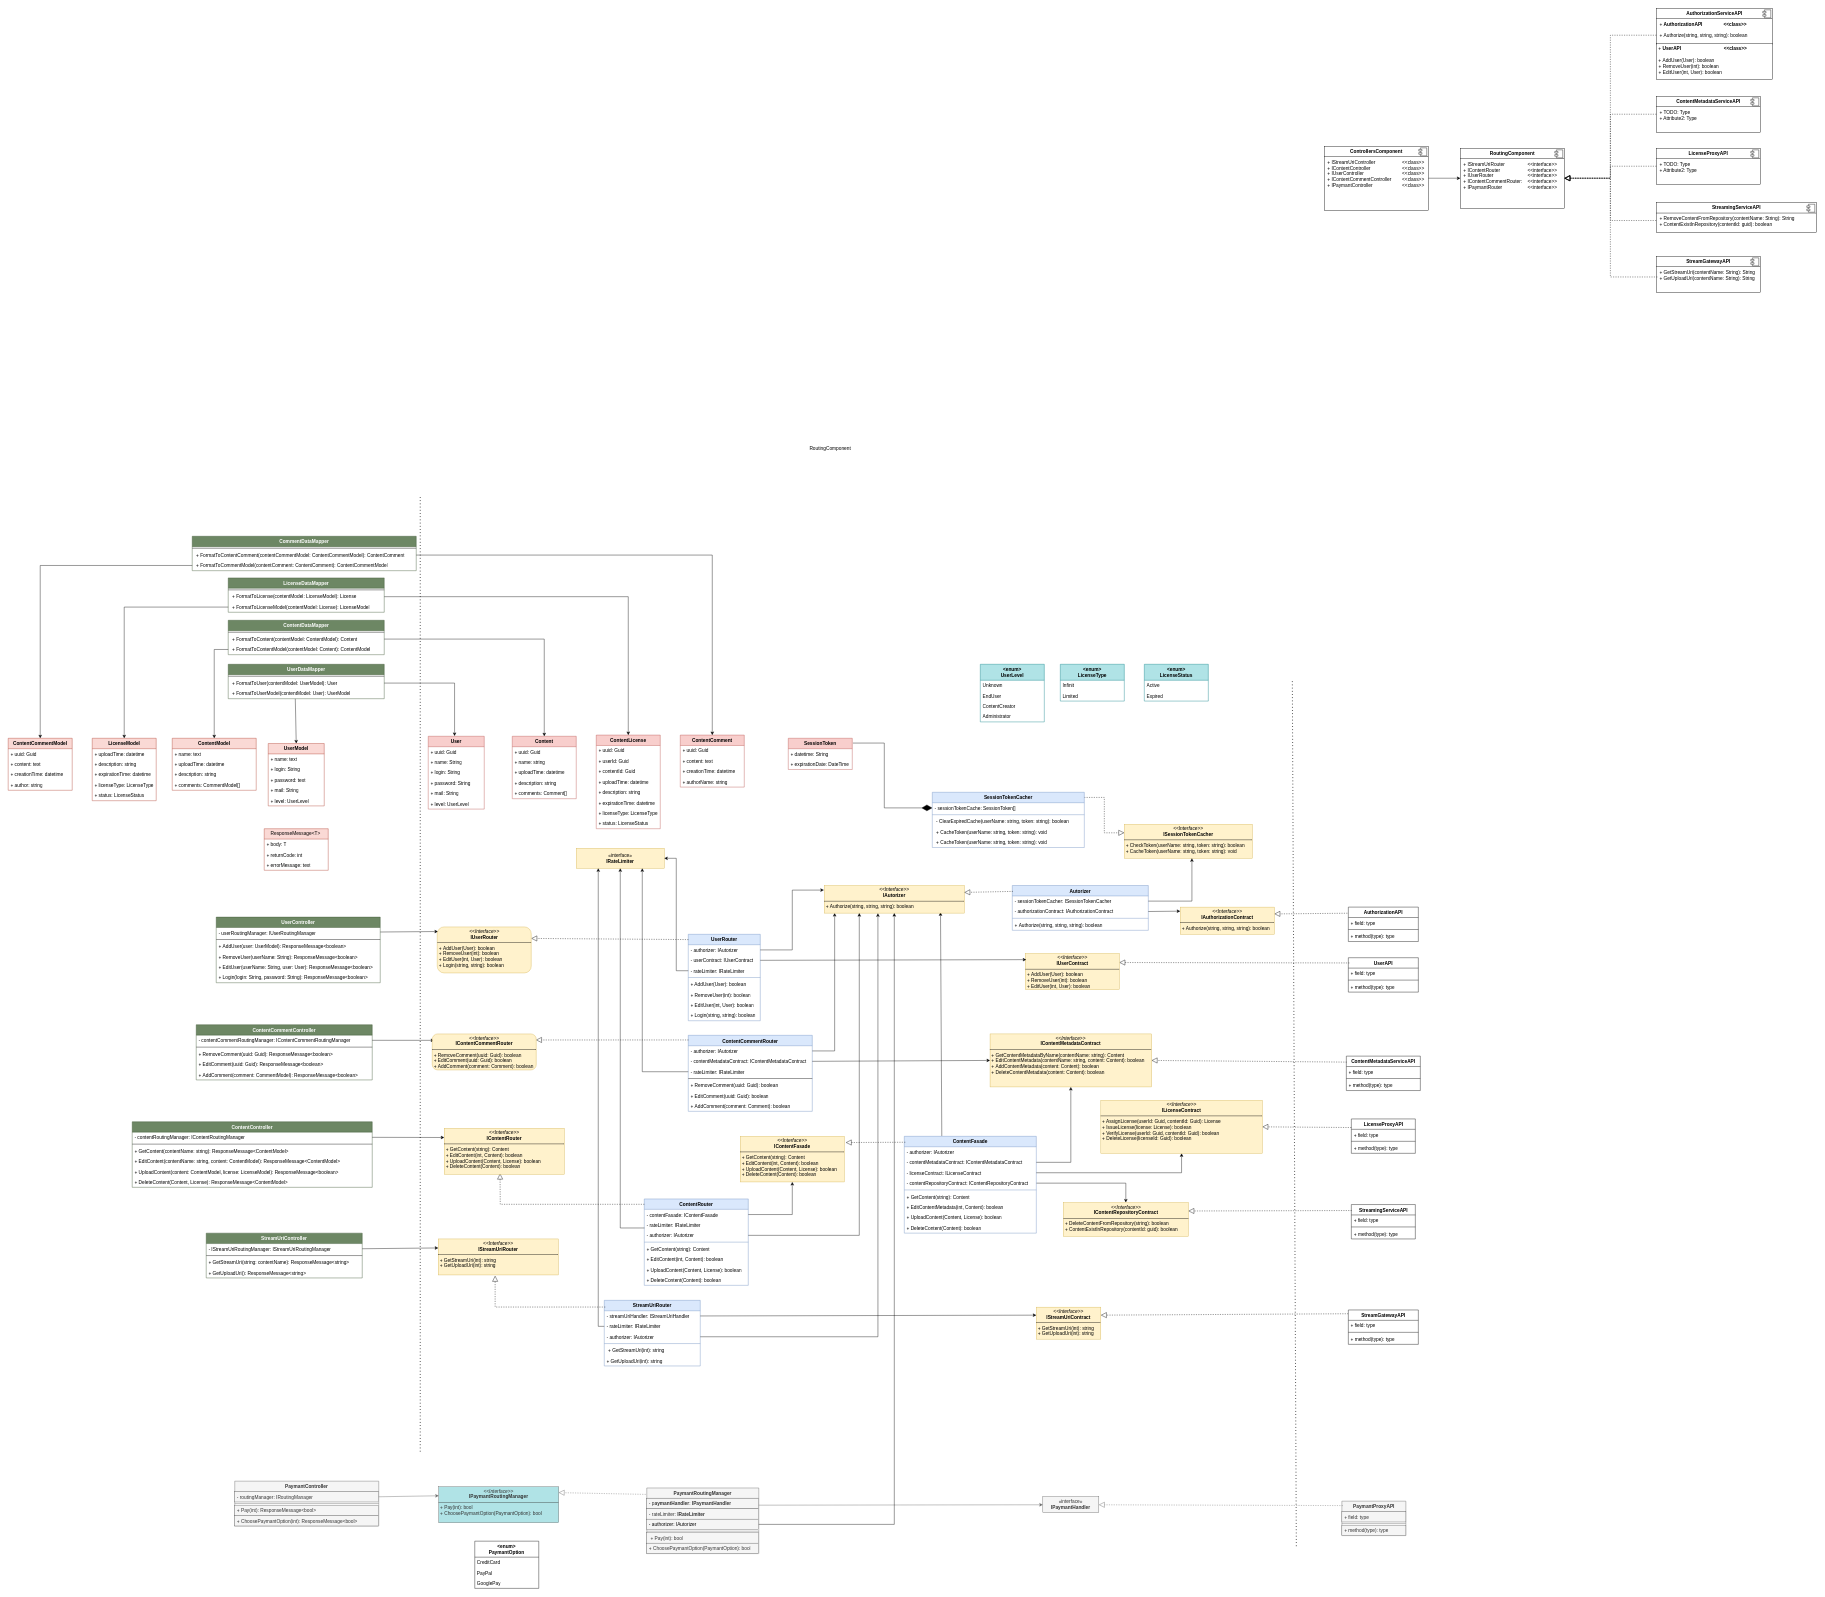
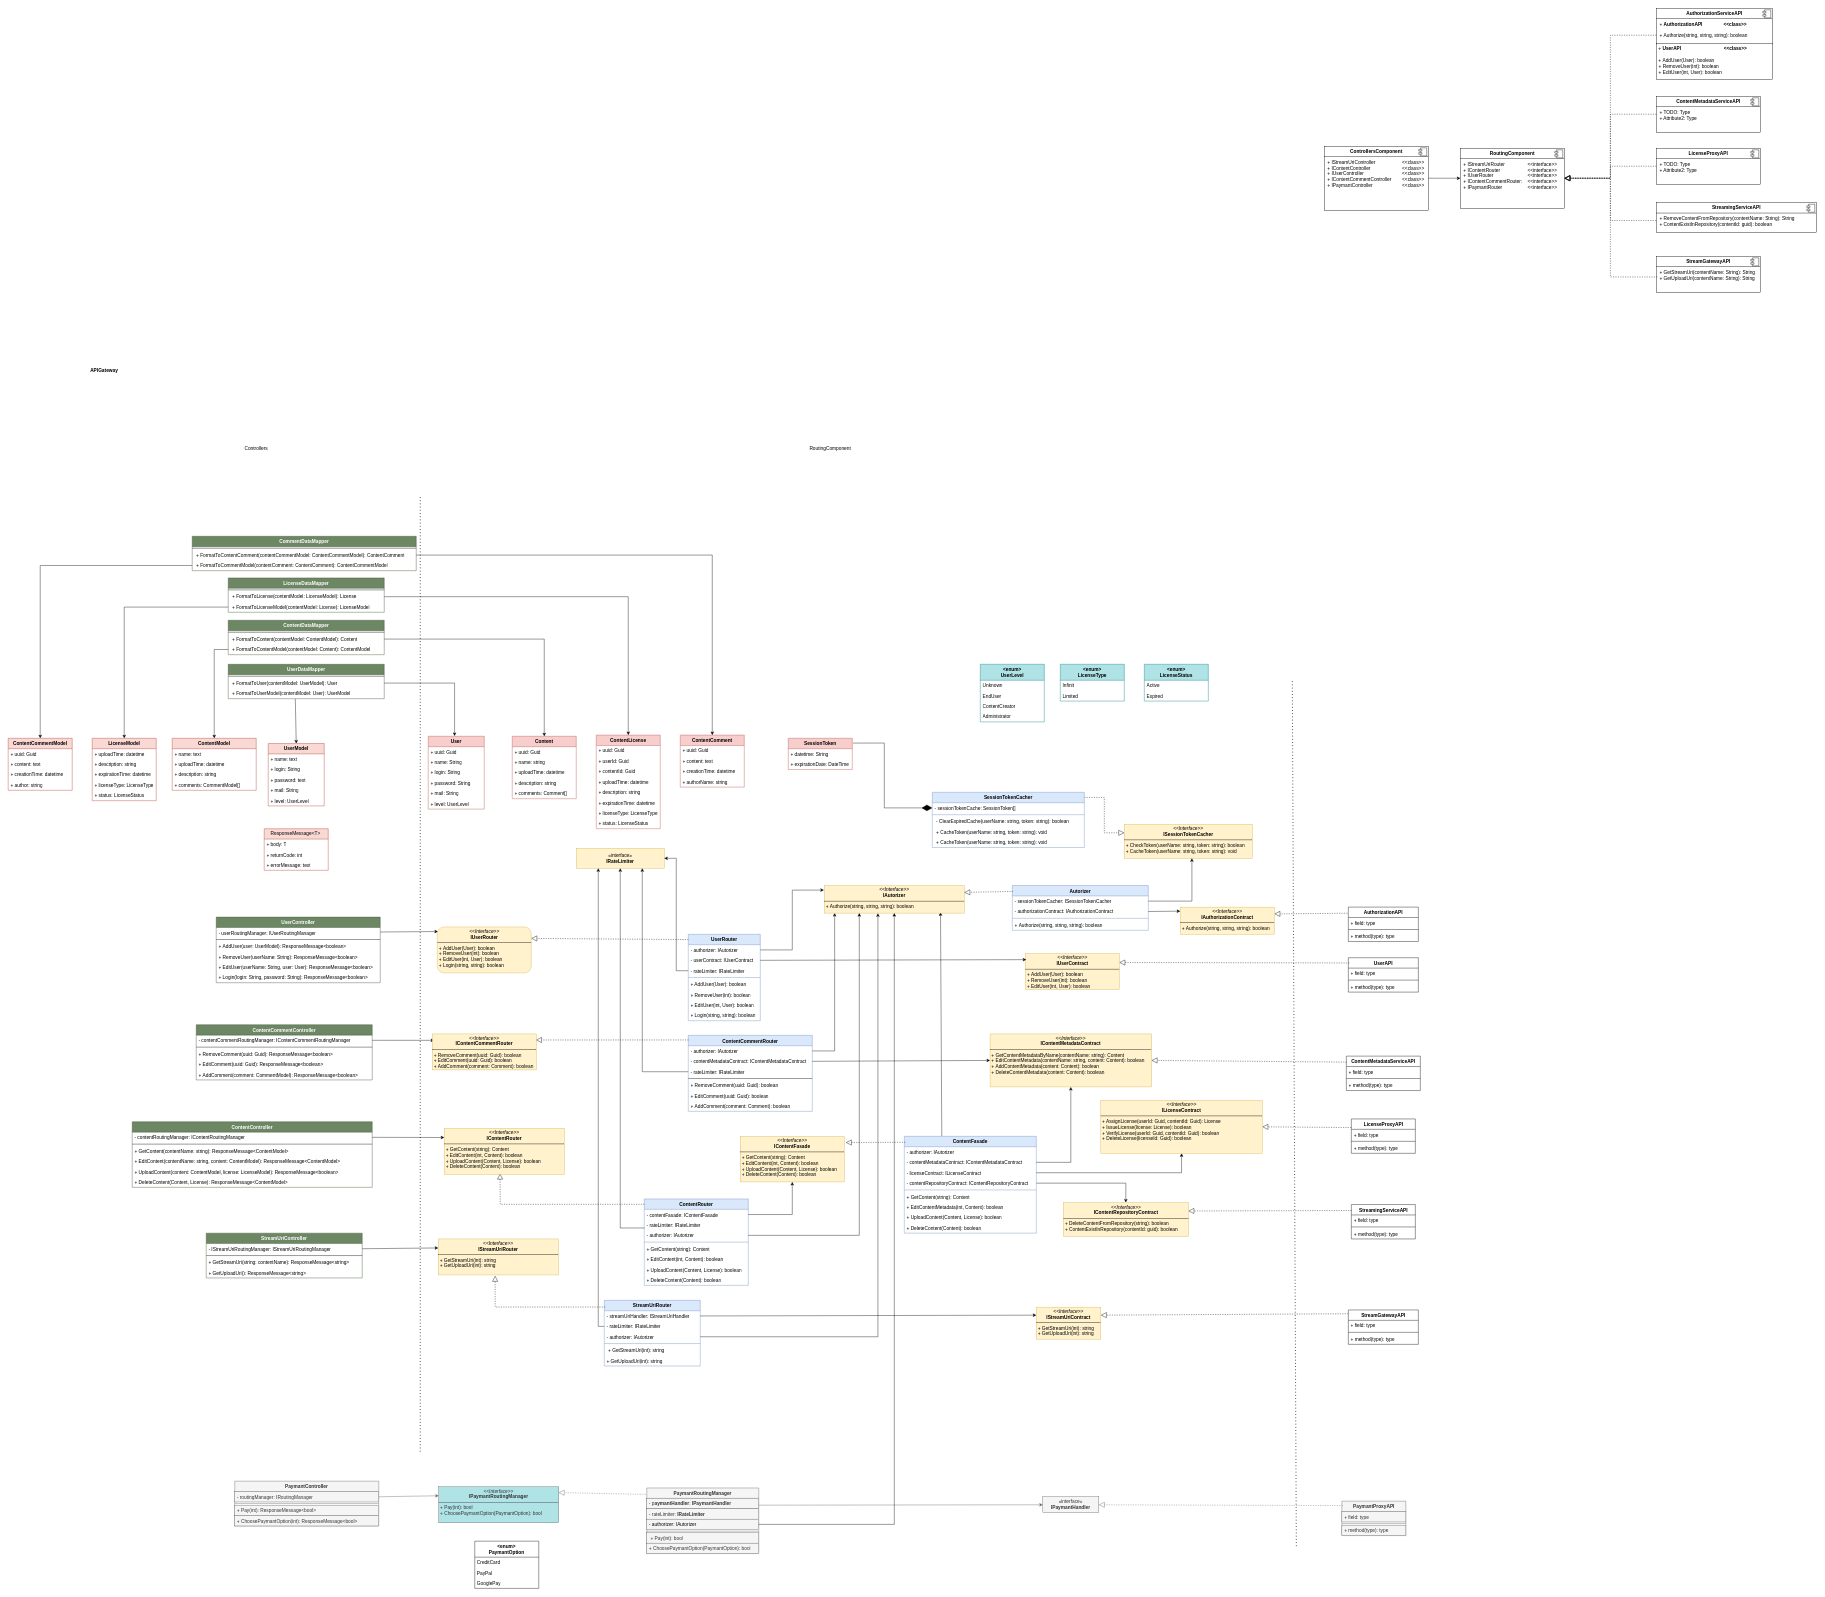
+ <mxCell id="6" value="APIGateway" style="text;html=1;align=center;verticalAlign=middle;whiteSpace=wrap;rounded=0;fontStyle=1" parent="1" vertex="1"><mxGeometry x="170" y="910" width="180" height="30" as="geometry" /></mxCell>
+ <mxCell id="4" value="Controllers" style="text;html=1;align=center;verticalAlign=middle;whiteSpace=wrap;rounded=0;" parent="1" vertex="1"><mxGeometry x="610" y="1105" width="60" height="30" as="geometry" /></mxCell>
- <mxCell id="141" value="&lt;p style=&quot;margin:0px;margin-top:4px;text-align:center;&quot;&gt;&lt;i&gt;&amp;lt;&amp;lt;Interface&amp;gt;&amp;gt;&lt;/i&gt;&lt;br&gt;&lt;b&gt;IContentCommentRouter&lt;/b&gt;&lt;br&gt;&lt;/p&gt;&lt;hr size=&quot;1&quot; style=&quot;border-style:solid;&quot;&gt;&lt;p style=&quot;margin:0px;margin-left:4px;&quot;&gt;&lt;span style=&quot;background-color: initial;&quot;&gt;+&amp;nbsp;&lt;/span&gt;&lt;span style=&quot;background-color: initial; text-align: center;&quot;&gt;RemoveComment&lt;/span&gt;&lt;span style=&quot;background-color: initial;&quot;&gt;(uuid: Guid): boolean&lt;/span&gt;&lt;/p&gt;&lt;p style=&quot;margin:0px;margin-left:4px;&quot;&gt;+&amp;nbsp;&lt;span style=&quot;text-align: center;&quot;&gt;EditComment&lt;/span&gt;(uuid: Guid): boolean&lt;br&gt;&lt;/p&gt;&lt;p style=&quot;margin:0px;margin-left:4px;&quot;&gt;+&amp;nbsp;&lt;span style=&quot;text-align: center;&quot;&gt;AddComment&lt;/span&gt;(comment:&amp;nbsp;&lt;span style=&quot;text-align: center;&quot;&gt;Comment&lt;/span&gt;): boolean&lt;br&gt;&lt;/p&gt;" style="verticalAlign=top;align=left;overflow=fill;html=1;whiteSpace=wrap;fillColor=#fff2cc;strokeColor=#d6b656;rounded=1;" parent="1" vertex="1"><mxGeometry x="1080" y="2584" width="260" height="90" as="geometry" /></mxCell>
+ <mxCell id="141" value="&lt;p style=&quot;margin:0px;margin-top:4px;text-align:center;&quot;&gt;&lt;i&gt;&amp;lt;&amp;lt;Interface&amp;gt;&amp;gt;&lt;/i&gt;&lt;br&gt;&lt;b&gt;IContentCommentRouter&lt;/b&gt;&lt;br&gt;&lt;/p&gt;&lt;hr size=&quot;1&quot; style=&quot;border-style:solid;&quot;&gt;&lt;p style=&quot;margin:0px;margin-left:4px;&quot;&gt;&lt;span style=&quot;background-color: initial;&quot;&gt;+&amp;nbsp;&lt;/span&gt;&lt;span style=&quot;background-color: initial; text-align: center;&quot;&gt;RemoveComment&lt;/span&gt;&lt;span style=&quot;background-color: initial;&quot;&gt;(uuid: Guid): boolean&lt;/span&gt;&lt;/p&gt;&lt;p style=&quot;margin:0px;margin-left:4px;&quot;&gt;+&amp;nbsp;&lt;span style=&quot;text-align: center;&quot;&gt;EditComment&lt;/span&gt;(uuid: Guid): boolean&lt;br&gt;&lt;/p&gt;&lt;p style=&quot;margin:0px;margin-left:4px;&quot;&gt;+&amp;nbsp;&lt;span style=&quot;text-align: center;&quot;&gt;AddComment&lt;/span&gt;(comment:&amp;nbsp;&lt;span style=&quot;text-align: center;&quot;&gt;Comment&lt;/span&gt;): boolean&lt;br&gt;&lt;/p&gt;" style="verticalAlign=top;align=left;overflow=fill;html=1;whiteSpace=wrap;fillColor=#fff2cc;strokeColor=#d6b656;" parent="1" vertex="1"><mxGeometry x="1080" y="2584" width="260" height="90" as="geometry" /></mxCell>
